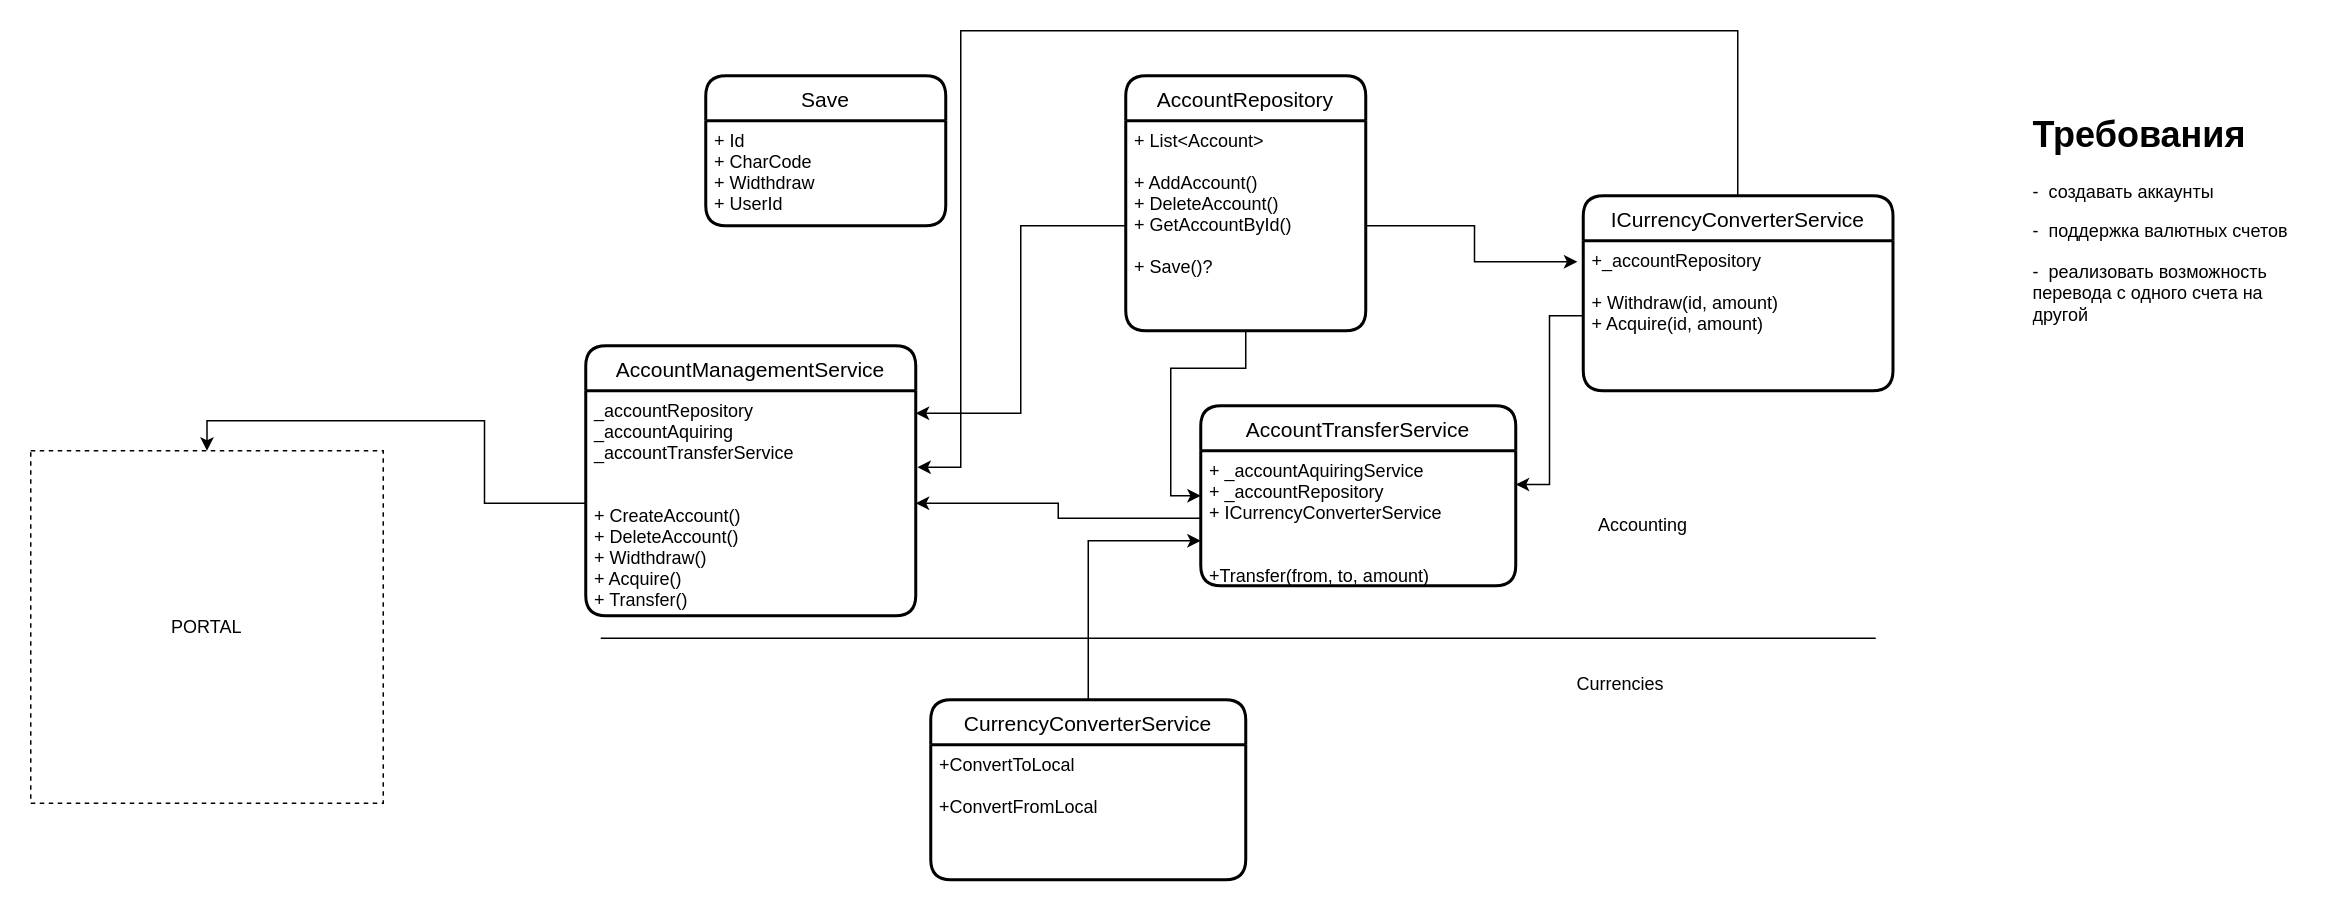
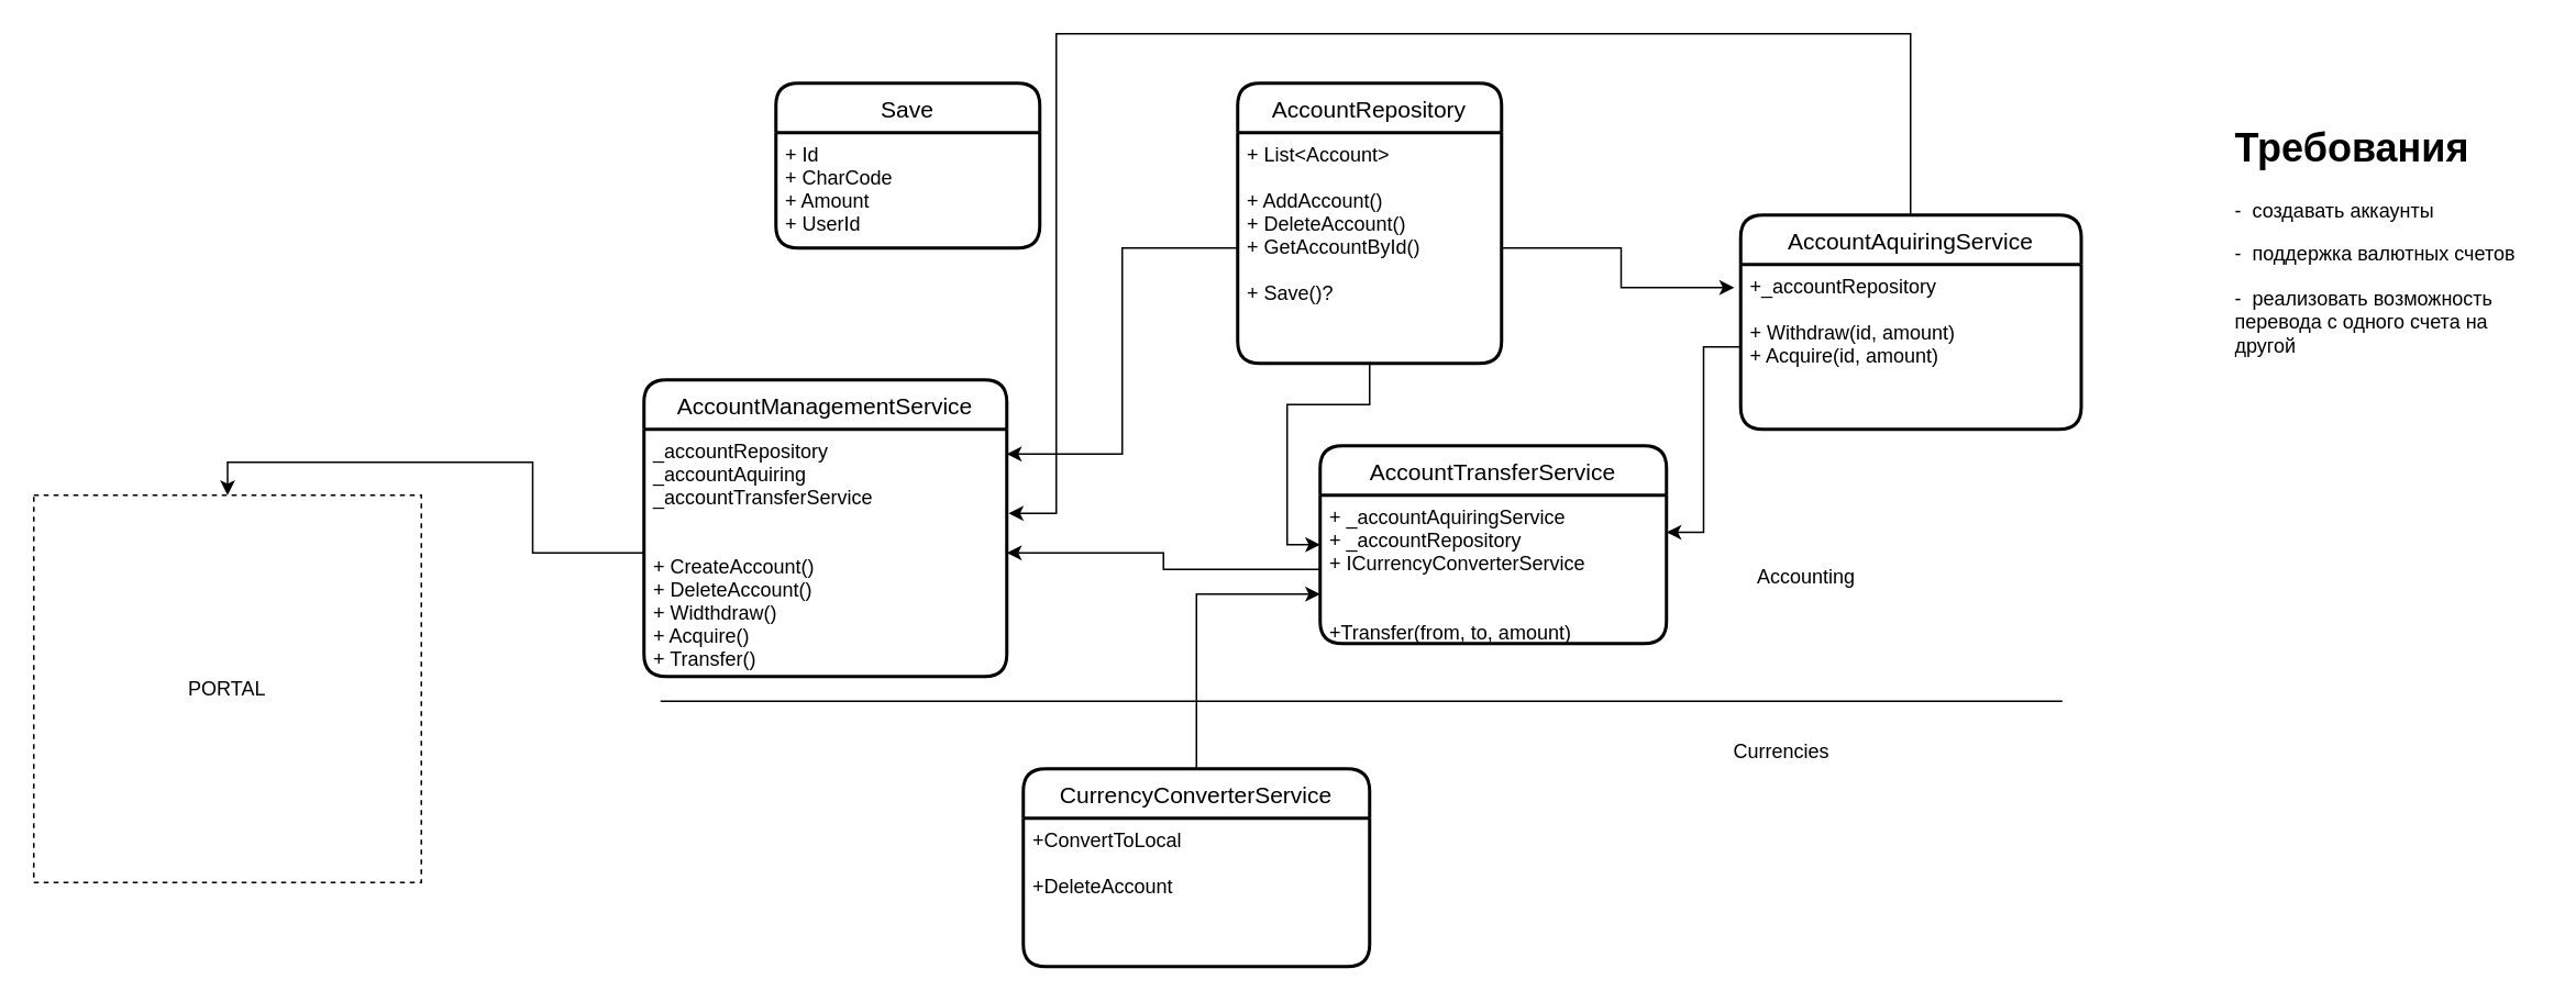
- <mxCell id="3" value="+ Id&#10;+ CharCode&#10;+ Widthdraw&#10;+ UserId" style="align=left;strokeColor=none;fillColor=none;spacingLeft=4;fontSize=12;verticalAlign=top;resizable=0;rotatable=0;part=1;" parent="2" vertex="1"><mxGeometry y="30" width="160" height="70" as="geometry" /></mxCell>
+ <mxCell id="3" value="+ Id&#10;+ CharCode&#10;+ Amount&#10;+ UserId" style="align=left;strokeColor=none;fillColor=none;spacingLeft=4;fontSize=12;verticalAlign=top;resizable=0;rotatable=0;part=1;" parent="2" vertex="1"><mxGeometry y="30" width="160" height="70" as="geometry" /></mxCell>
- <mxCell id="7" value="ICurrencyConverterService" style="swimlane;childLayout=stackLayout;horizontal=1;startSize=30;horizontalStack=0;rounded=1;fontSize=14;fontStyle=0;strokeWidth=2;resizeParent=0;resizeLast=1;shadow=0;dashed=0;align=center;" parent="1" vertex="1"><mxGeometry x="1055" y="130" width="206.5" height="130" as="geometry" /></mxCell>
+ <mxCell id="7" value="AccountAquiringService" style="swimlane;childLayout=stackLayout;horizontal=1;startSize=30;horizontalStack=0;rounded=1;fontSize=14;fontStyle=0;strokeWidth=2;resizeParent=0;resizeLast=1;shadow=0;dashed=0;align=center;" parent="1" vertex="1"><mxGeometry x="1055" y="130" width="206.5" height="130" as="geometry" /></mxCell>
- <mxCell id="17" value="+ConvertToLocal&#10;&#10;+ConvertFromLocal" style="align=left;strokeColor=none;fillColor=none;spacingLeft=4;fontSize=12;verticalAlign=top;resizable=0;rotatable=0;part=1;" parent="16" vertex="1"><mxGeometry y="30" width="210" height="90" as="geometry" /></mxCell>
+ <mxCell id="17" value="+ConvertToLocal&#10;&#10;+DeleteAccount" style="align=left;strokeColor=none;fillColor=none;spacingLeft=4;fontSize=12;verticalAlign=top;resizable=0;rotatable=0;part=1;" parent="16" vertex="1"><mxGeometry y="30" width="210" height="90" as="geometry" /></mxCell>
